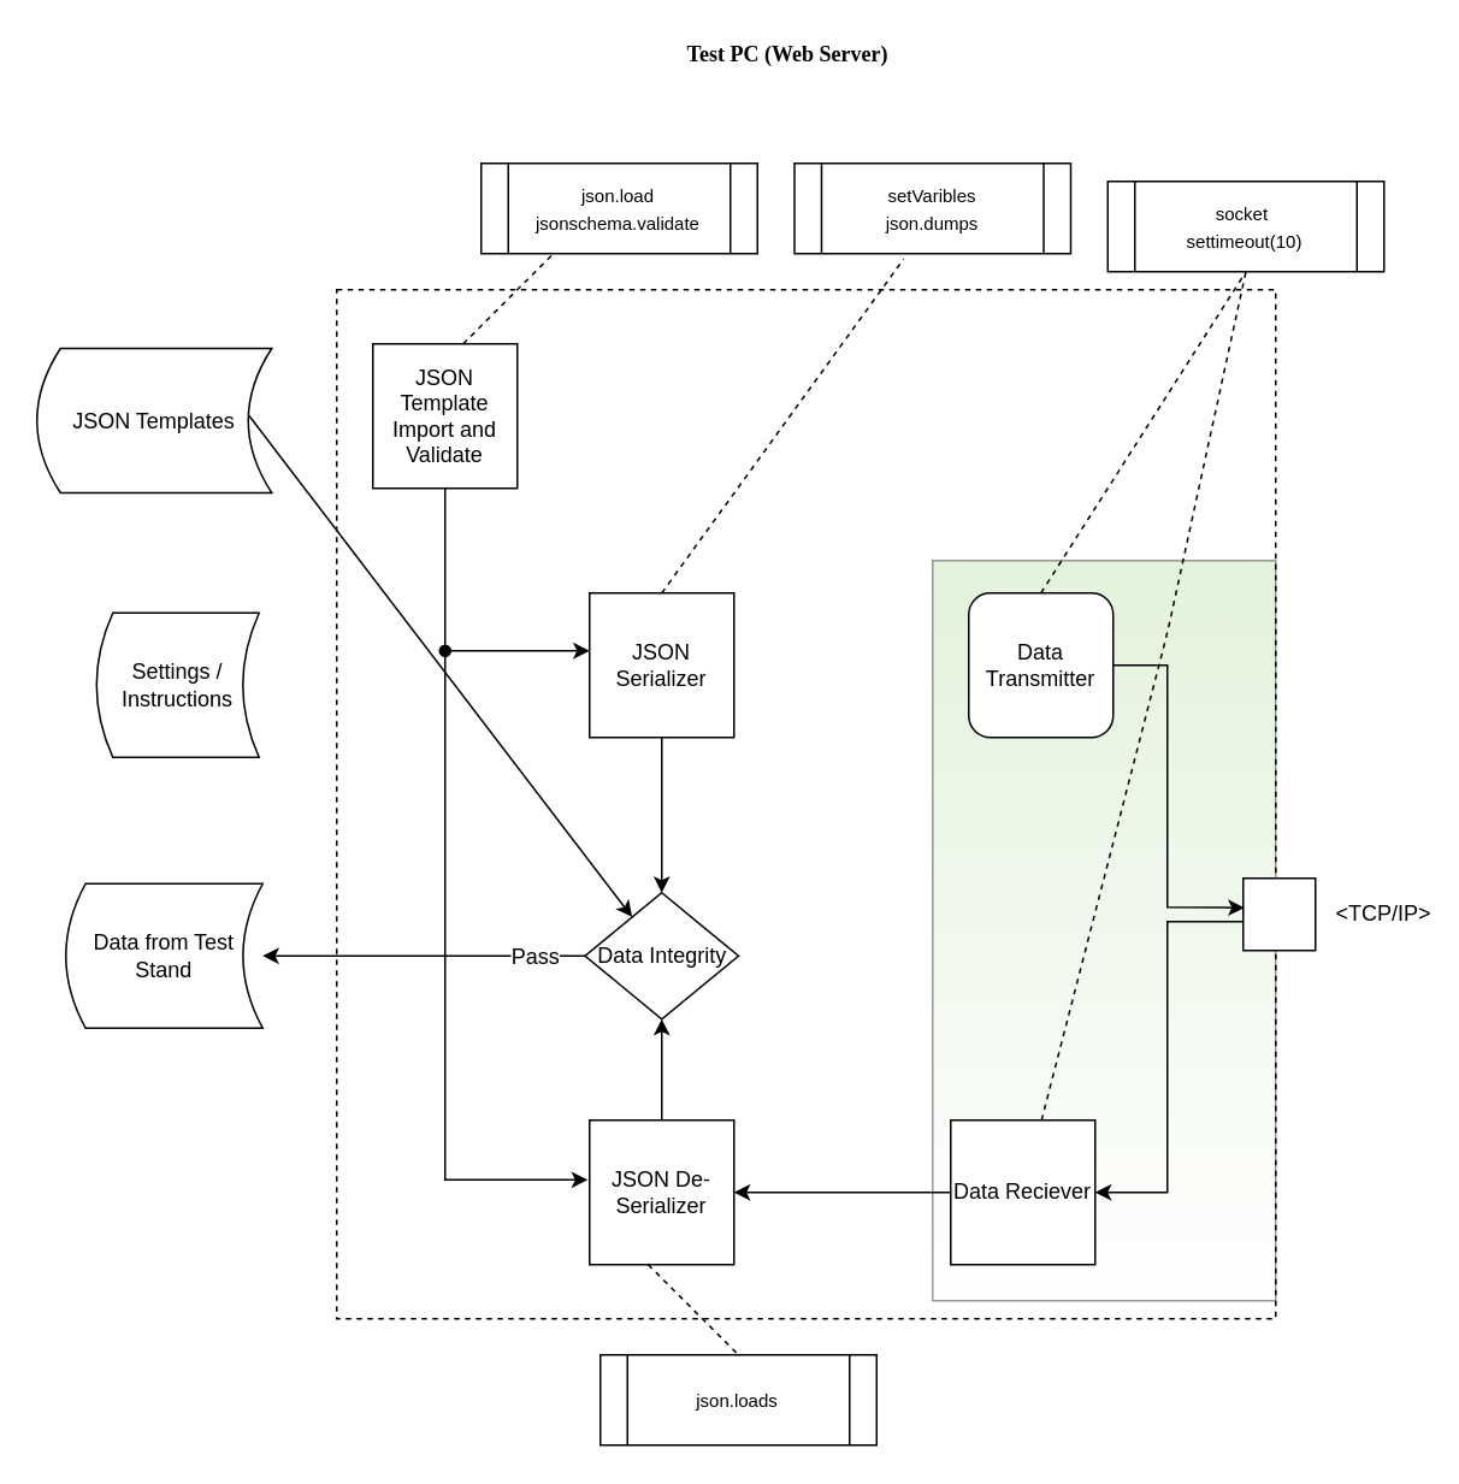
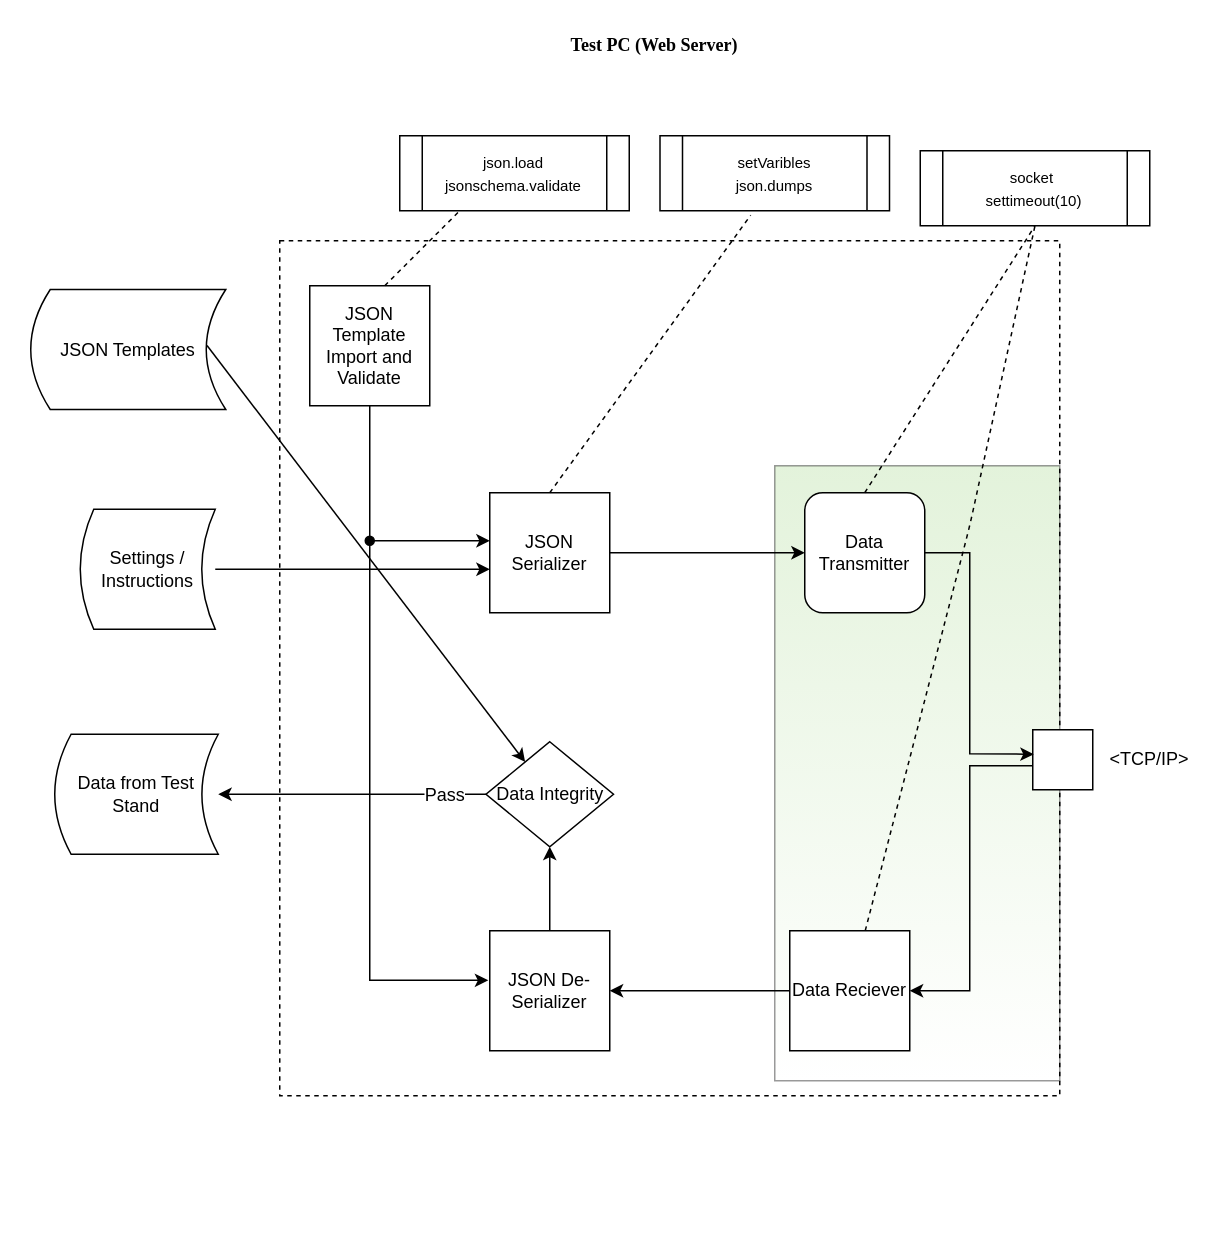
+ <mxCell id="12" style="edgeStyle=orthogonalEdgeStyle;rounded=0;orthogonalLoop=1;jettySize=auto;html=1;" parent="1" source="13" target="7" edge="1"><mxGeometry relative="1" as="geometry"><mxPoint x="325" y="379" as="targetPoint" /><Array as="points"><mxPoint x="280" y="379" /><mxPoint x="280" y="379" /></Array></mxGeometry></mxCell>
- <mxCell id="6" style="edgeStyle=orthogonalEdgeStyle;rounded=0;orthogonalLoop=1;jettySize=auto;html=1;" parent="1" source="7" target="19" edge="1"><mxGeometry relative="1" as="geometry" /></mxCell>
+ <mxCell id="6" style="edgeStyle=orthogonalEdgeStyle;rounded=0;orthogonalLoop=1;jettySize=auto;html=1;" parent="1" source="7" target="8" edge="1"><mxGeometry relative="1" as="geometry" /></mxCell>
- <mxCell id="33" value="" style="endArrow=none;dashed=1;html=1;entryX=0.5;entryY=0;entryDx=0;entryDy=0;exitX=0.406;exitY=1;exitDx=0;exitDy=0;exitPerimeter=0;" parent="1" source="11" target="32" edge="1"><mxGeometry width="50" height="50" relative="1" as="geometry"><mxPoint x="358.5" y="850" as="sourcePoint" /><mxPoint x="408.5" y="800" as="targetPoint" /></mxGeometry></mxCell>
- <mxCell id="32" value="&lt;font style=&quot;font-size: 10px&quot;&gt;json.loads&lt;/font&gt;" style="shape=process;whiteSpace=wrap;html=1;backgroundOutline=1;fontSize=12;" parent="1" vertex="1"><mxGeometry x="332" y="750" width="153" height="50" as="geometry" /></mxCell>
